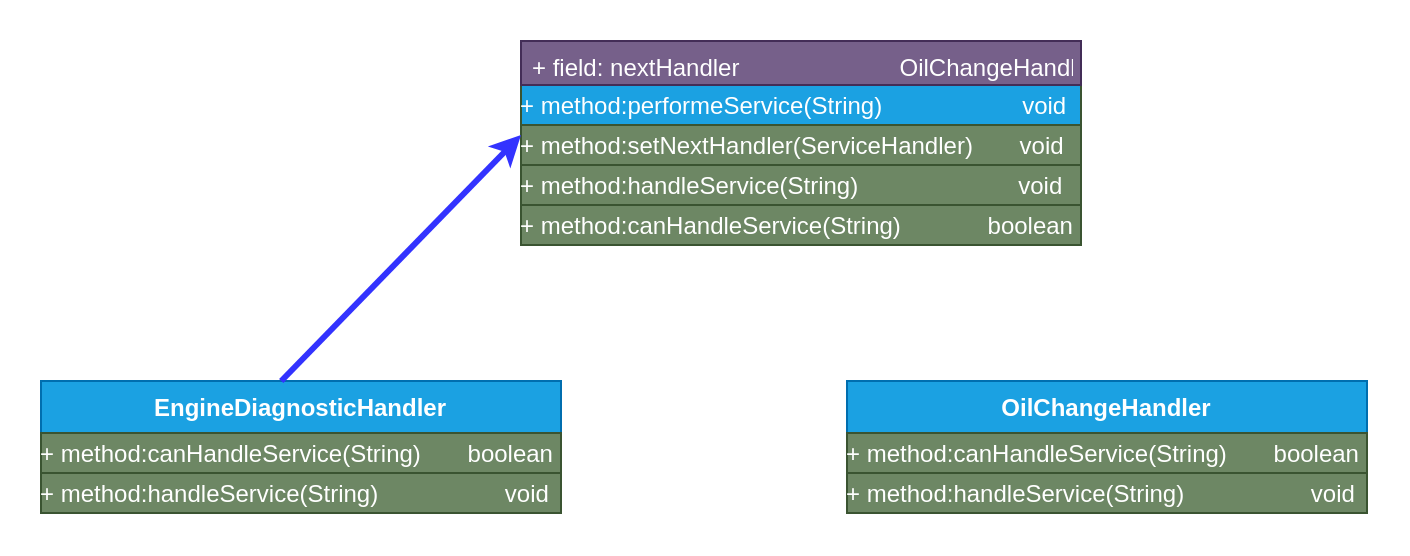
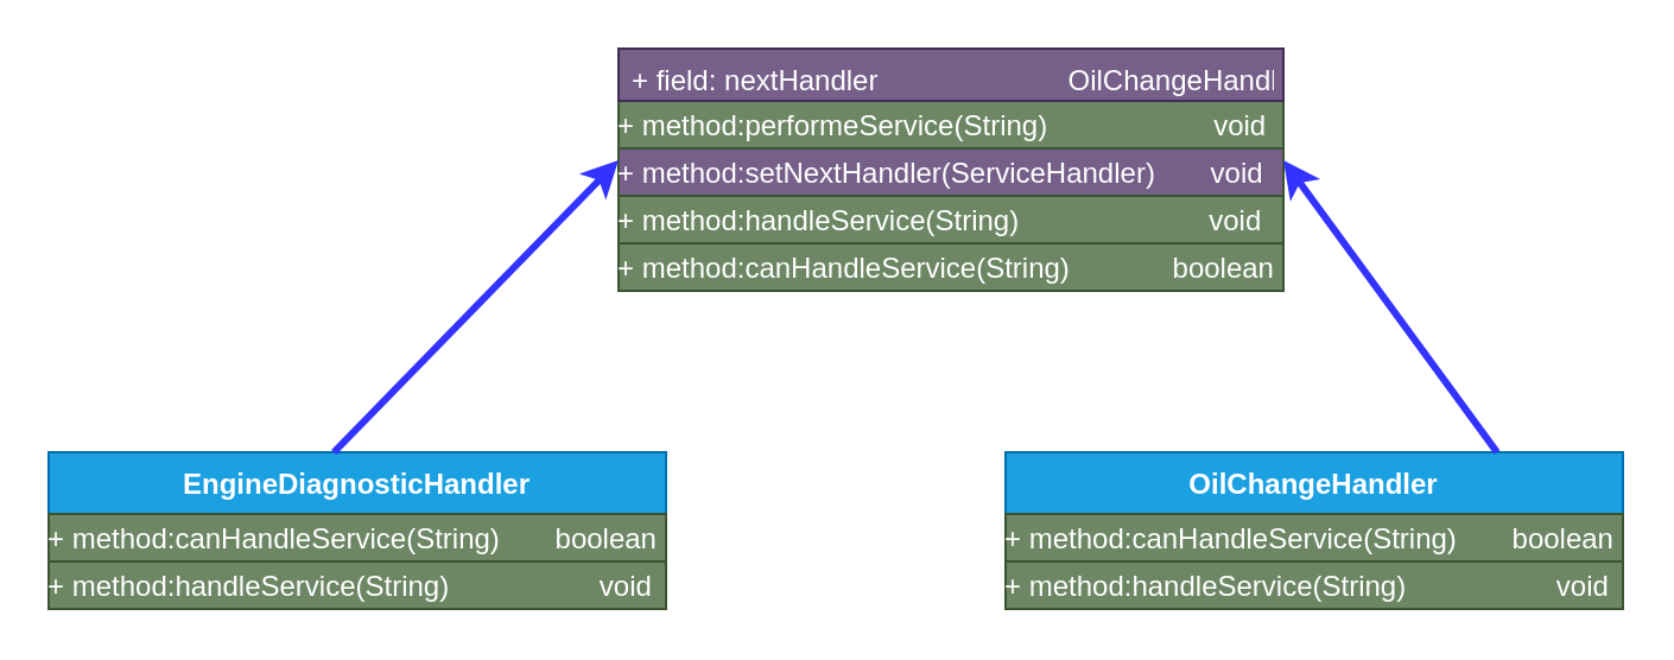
- <mxCell id="2" value="&lt;p style=&quot;margin: 4px 0px 0px;&quot;&gt;+ method:performeService(String)&amp;nbsp; &amp;nbsp; &amp;nbsp; &amp;nbsp; &amp;nbsp; &amp;nbsp; &amp;nbsp; &amp;nbsp; &amp;nbsp; &amp;nbsp; &amp;nbsp;void&lt;br&gt;&lt;br&gt;&lt;/p&gt;" style="verticalAlign=top;align=left;overflow=fill;fontSize=12;fontFamily=Helvetica;html=1;fillColor=#1ba1e2;fontColor=#ffffff;strokeColor=#3A5431;" vertex="1" parent="1"><mxGeometry x="260" y="42" width="280" height="20" as="geometry" /></mxCell>
+ <mxCell id="2" value="&lt;p style=&quot;margin: 4px 0px 0px;&quot;&gt;+ method:performeService(String)&amp;nbsp; &amp;nbsp; &amp;nbsp; &amp;nbsp; &amp;nbsp; &amp;nbsp; &amp;nbsp; &amp;nbsp; &amp;nbsp; &amp;nbsp; &amp;nbsp;void&lt;br&gt;&lt;br&gt;&lt;/p&gt;" style="verticalAlign=top;align=left;overflow=fill;fontSize=12;fontFamily=Helvetica;html=1;fillColor=#6d8764;fontColor=#ffffff;strokeColor=#3A5431;" vertex="1" parent="1"><mxGeometry x="260" y="42" width="280" height="20" as="geometry" /></mxCell>
- <mxCell id="4" value="&lt;p style=&quot;margin: 4px 0px 0px;&quot;&gt;+ method:setNextHandler(ServiceHandler)&amp;nbsp; &amp;nbsp; &amp;nbsp; &amp;nbsp;void&lt;br&gt;&lt;br&gt;&lt;/p&gt;" style="verticalAlign=top;align=left;overflow=fill;fontSize=12;fontFamily=Helvetica;html=1;fillColor=#6d8764;fontColor=#ffffff;strokeColor=#3A5431;" vertex="1" parent="1"><mxGeometry x="260" y="62" width="280" height="20" as="geometry" /></mxCell>
+ <mxCell id="4" value="&lt;p style=&quot;margin: 4px 0px 0px;&quot;&gt;+ method:setNextHandler(ServiceHandler)&amp;nbsp; &amp;nbsp; &amp;nbsp; &amp;nbsp;void&lt;br&gt;&lt;br&gt;&lt;/p&gt;" style="verticalAlign=top;align=left;overflow=fill;fontSize=12;fontFamily=Helvetica;html=1;fillColor=#76608a;fontColor=#ffffff;strokeColor=#3A5431;" vertex="1" parent="1"><mxGeometry x="260" y="62" width="280" height="20" as="geometry" /></mxCell>
+ <mxCell id="14" value="" style="endArrow=classic;html=1;rounded=0;entryX=1;entryY=0.25;entryDx=0;entryDy=0;exitX=0.796;exitY=0;exitDx=0;exitDy=0;exitPerimeter=0;strokeWidth=3;strokeColor=#3333FF;" edge="1" parent="1" source="9" target="4"><mxGeometry width="50" height="50" relative="1" as="geometry"><mxPoint x="600" y="122" as="sourcePoint" /><mxPoint x="650" y="72" as="targetPoint" /></mxGeometry></mxCell>
